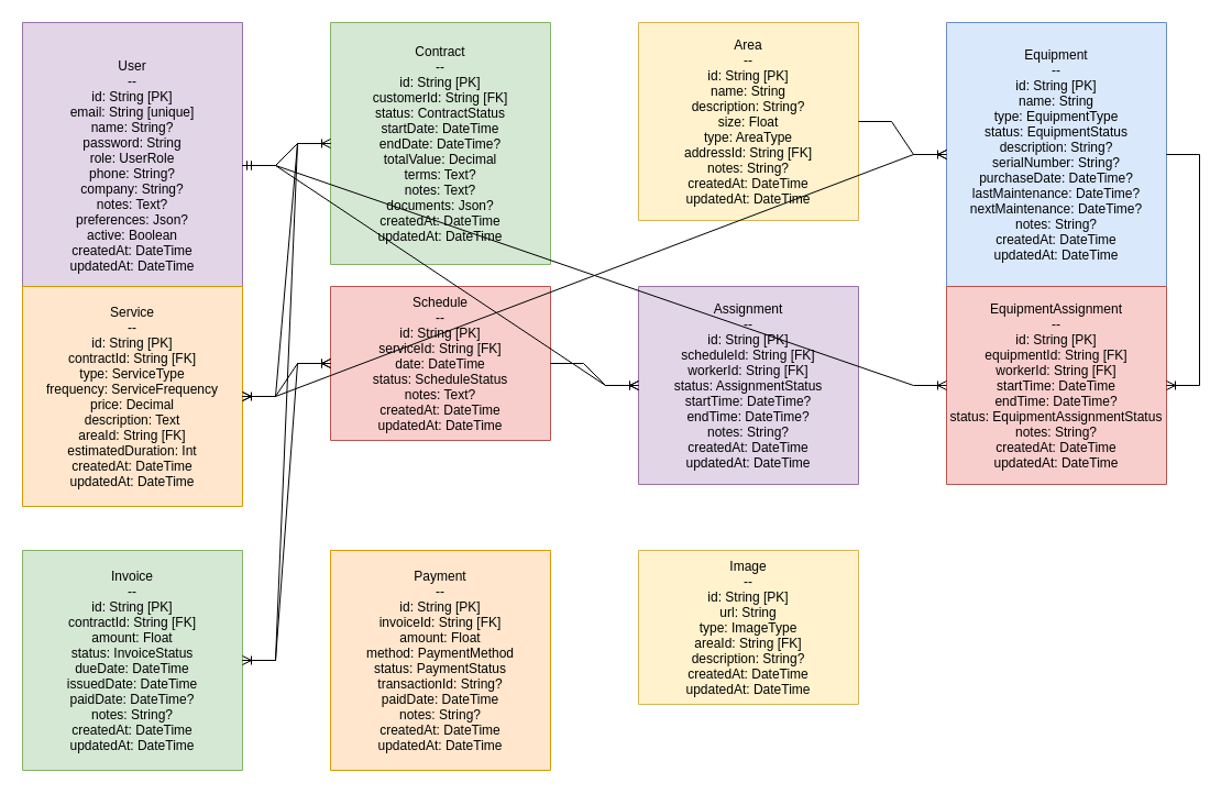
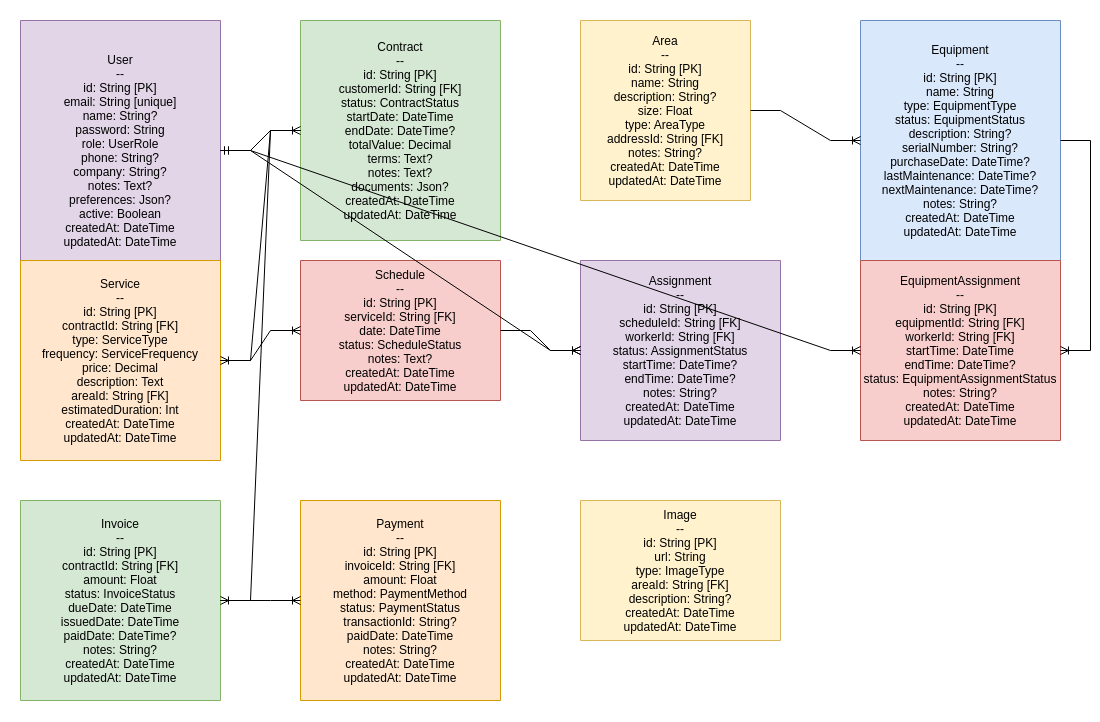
- <mxCell id="4" value="Area&#10;--&#10;id: String [PK]&#10;name: String&#10;description: String?&#10;size: Float&#10;type: AreaType&#10;addressId: String [FK]&#10;notes: String?&#10;createdAt: DateTime&#10;updatedAt: DateTime" style="swimlane;fontStyle=0;childLayout=stackLayout;horizontal=1;startSize=180;fillColor=#fff2cc;horizontalStack=0;resizeParent=1;resizeParentMax=0;resizeLast=0;collapsible=1;marginBottom=0;strokeColor=#d6b656;" vertex="1" parent="1"><mxGeometry x="580" y="20" width="200" height="180" as="geometry" /></mxCell>
+ <mxCell id="4" value="Area&#10;--&#10;id: String [PK]&#10;name: String&#10;description: String?&#10;size: Float&#10;type: AreaType&#10;addressId: String [FK]&#10;notes: String?&#10;createdAt: DateTime&#10;updatedAt: DateTime" style="swimlane;fontStyle=0;childLayout=stackLayout;horizontal=1;startSize=180;fillColor=#fff2cc;horizontalStack=0;resizeParent=1;resizeParentMax=0;resizeLast=0;collapsible=1;marginBottom=0;strokeColor=#d6b656;" vertex="1" parent="1"><mxGeometry x="580" y="20" width="170" height="180" as="geometry" /></mxCell>
- <mxCell id="21" value="" style="edgeStyle=entityRelationEdgeStyle;fontSize=12;html=1;endArrow=ERmany;startArrow=ERmany;rounded=0;" edge="1" parent="1" source="5" target="8"><mxGeometry width="100" height="100" relative="1" as="geometry" /></mxCell>
- <mxCell id="23" value="" style="edgeStyle=entityRelationEdgeStyle;fontSize=12;html=1;endArrow=ERoneToMany;rounded=0;" edge="1" parent="1" source="10" target="6"><mxGeometry width="100" height="100" relative="1" as="geometry" /></mxCell>
+ <mxCell id="23" value="" style="edgeStyle=entityRelationEdgeStyle;fontSize=12;html=1;endArrow=ERoneToMany;rounded=0;" edge="1" parent="1" source="10" target="11"><mxGeometry width="100" height="100" relative="1" as="geometry" /></mxCell>
